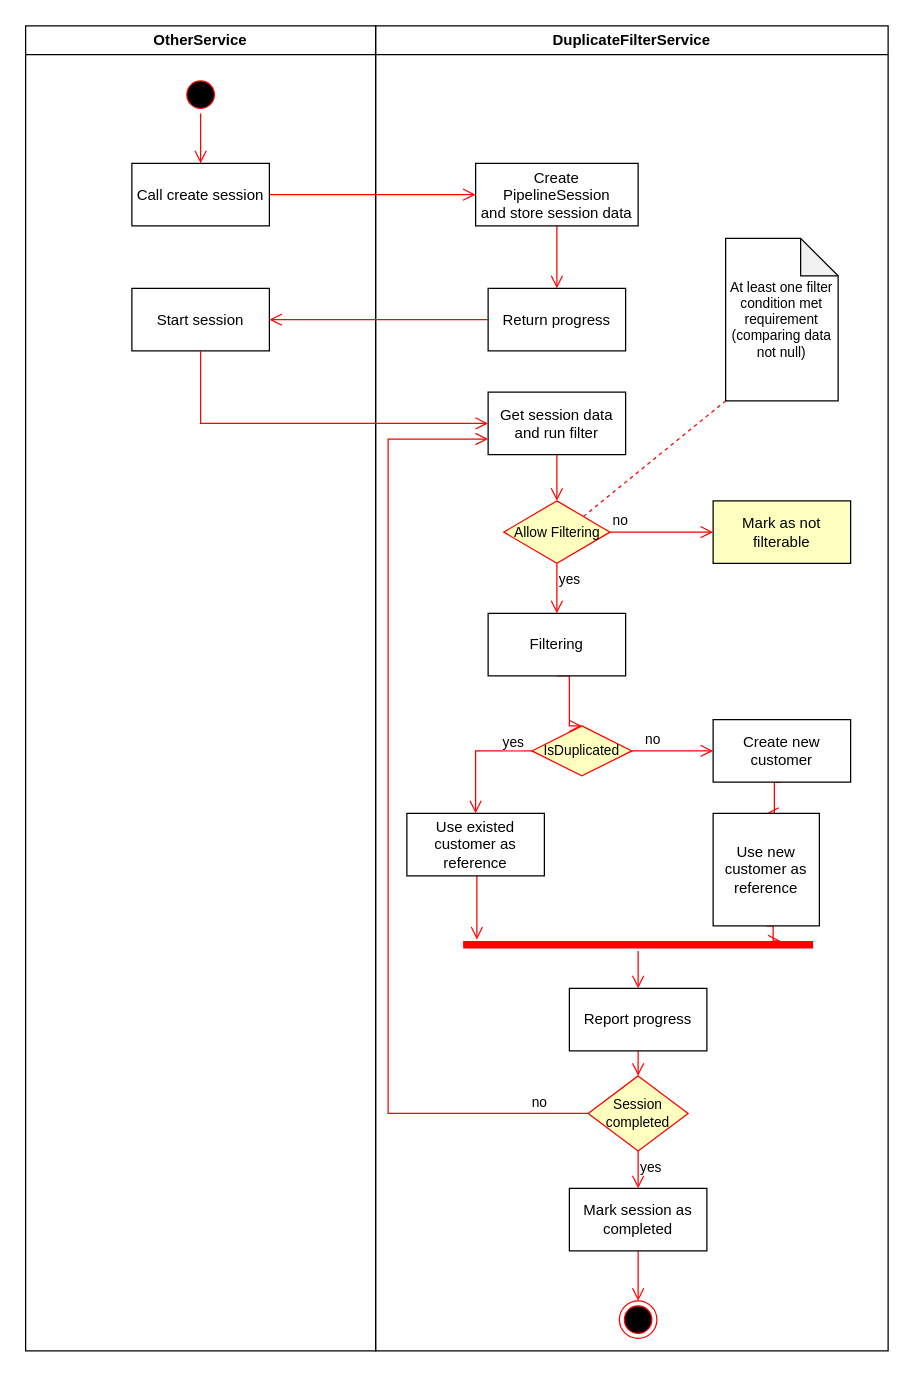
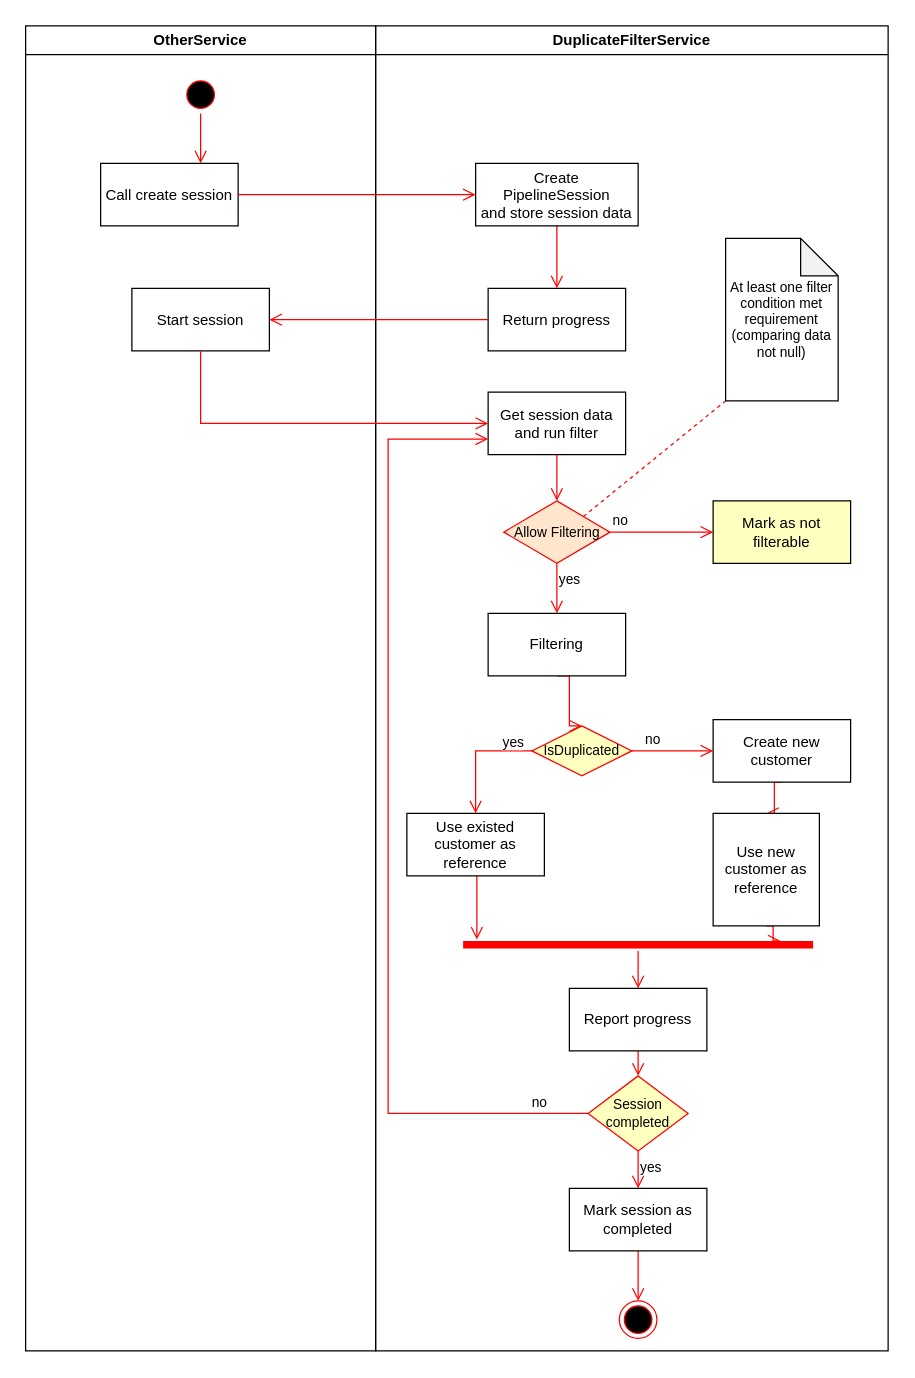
- <mxCell id="39" value="Call create session" style="" vertex="1" parent="36"><mxGeometry x="85" y="110" width="110" height="50" as="geometry" /></mxCell>
+ <mxCell id="39" value="Call create session" style="" vertex="1" parent="36"><mxGeometry x="60" y="110" width="110" height="50" as="geometry" /></mxCell>
- <mxCell id="9" value="Allow Filtering" style="rhombus;whiteSpace=wrap;html=1;fontColor=#000000;fillColor=#ffffc0;strokeColor=#ff0000;fontFamily=Helvetica;fontSize=11;" vertex="1" parent="2"><mxGeometry x="102.5" y="380" width="85" height="50" as="geometry" /></mxCell>
+ <mxCell id="9" value="Allow Filtering" style="rhombus;whiteSpace=wrap;html=1;fontColor=#000000;fillColor=#ffe6cc;strokeColor=#ff0000;fontFamily=Helvetica;fontSize=11;" vertex="1" parent="2"><mxGeometry x="102.5" y="380" width="85" height="50" as="geometry" /></mxCell>
